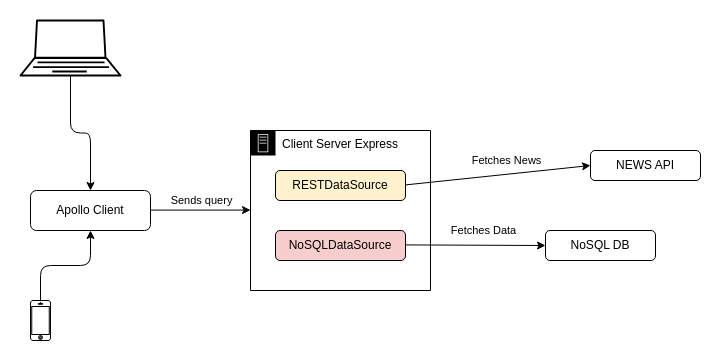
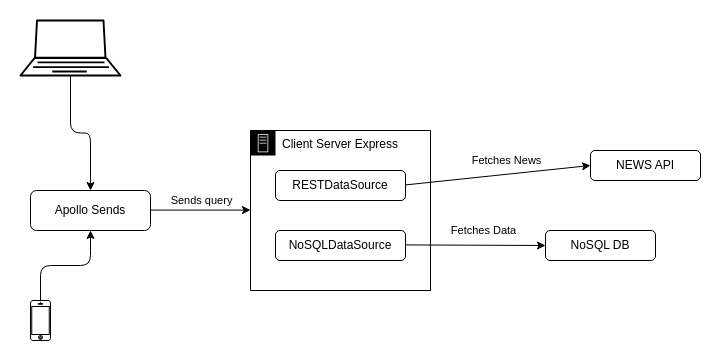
- <mxCell id="7" value="RESTDataSource" style="whiteSpace=wrap;html=1;spacing=0;rounded=1;fillColor=#fff2cc;" parent="1" vertex="1"><mxGeometry x="275" y="170" width="130" height="30" as="geometry" /></mxCell>
+ <mxCell id="7" value="RESTDataSource" style="whiteSpace=wrap;html=1;spacing=0;rounded=1;" parent="1" vertex="1"><mxGeometry x="275" y="170" width="130" height="30" as="geometry" /></mxCell>
- <mxCell id="2" value="Apollo Client" style="whiteSpace=wrap;html=1;spacing=0;rounded=1;" parent="1" vertex="1"><mxGeometry x="30" y="190" width="120" height="40" as="geometry" /></mxCell>
+ <mxCell id="2" value="Apollo Sends" style="whiteSpace=wrap;html=1;spacing=0;rounded=1;" parent="1" vertex="1"><mxGeometry x="30" y="190" width="120" height="40" as="geometry" /></mxCell>
- <mxCell id="6" value="NoSQLDataSource" style="whiteSpace=wrap;html=1;spacing=0;rounded=1;fillColor=#f8cecc;" parent="1" vertex="1"><mxGeometry x="275" y="230" width="130" height="30" as="geometry" /></mxCell>
+ <mxCell id="6" value="NoSQLDataSource" style="whiteSpace=wrap;html=1;spacing=0;rounded=1;" parent="1" vertex="1"><mxGeometry x="275" y="230" width="130" height="30" as="geometry" /></mxCell>
